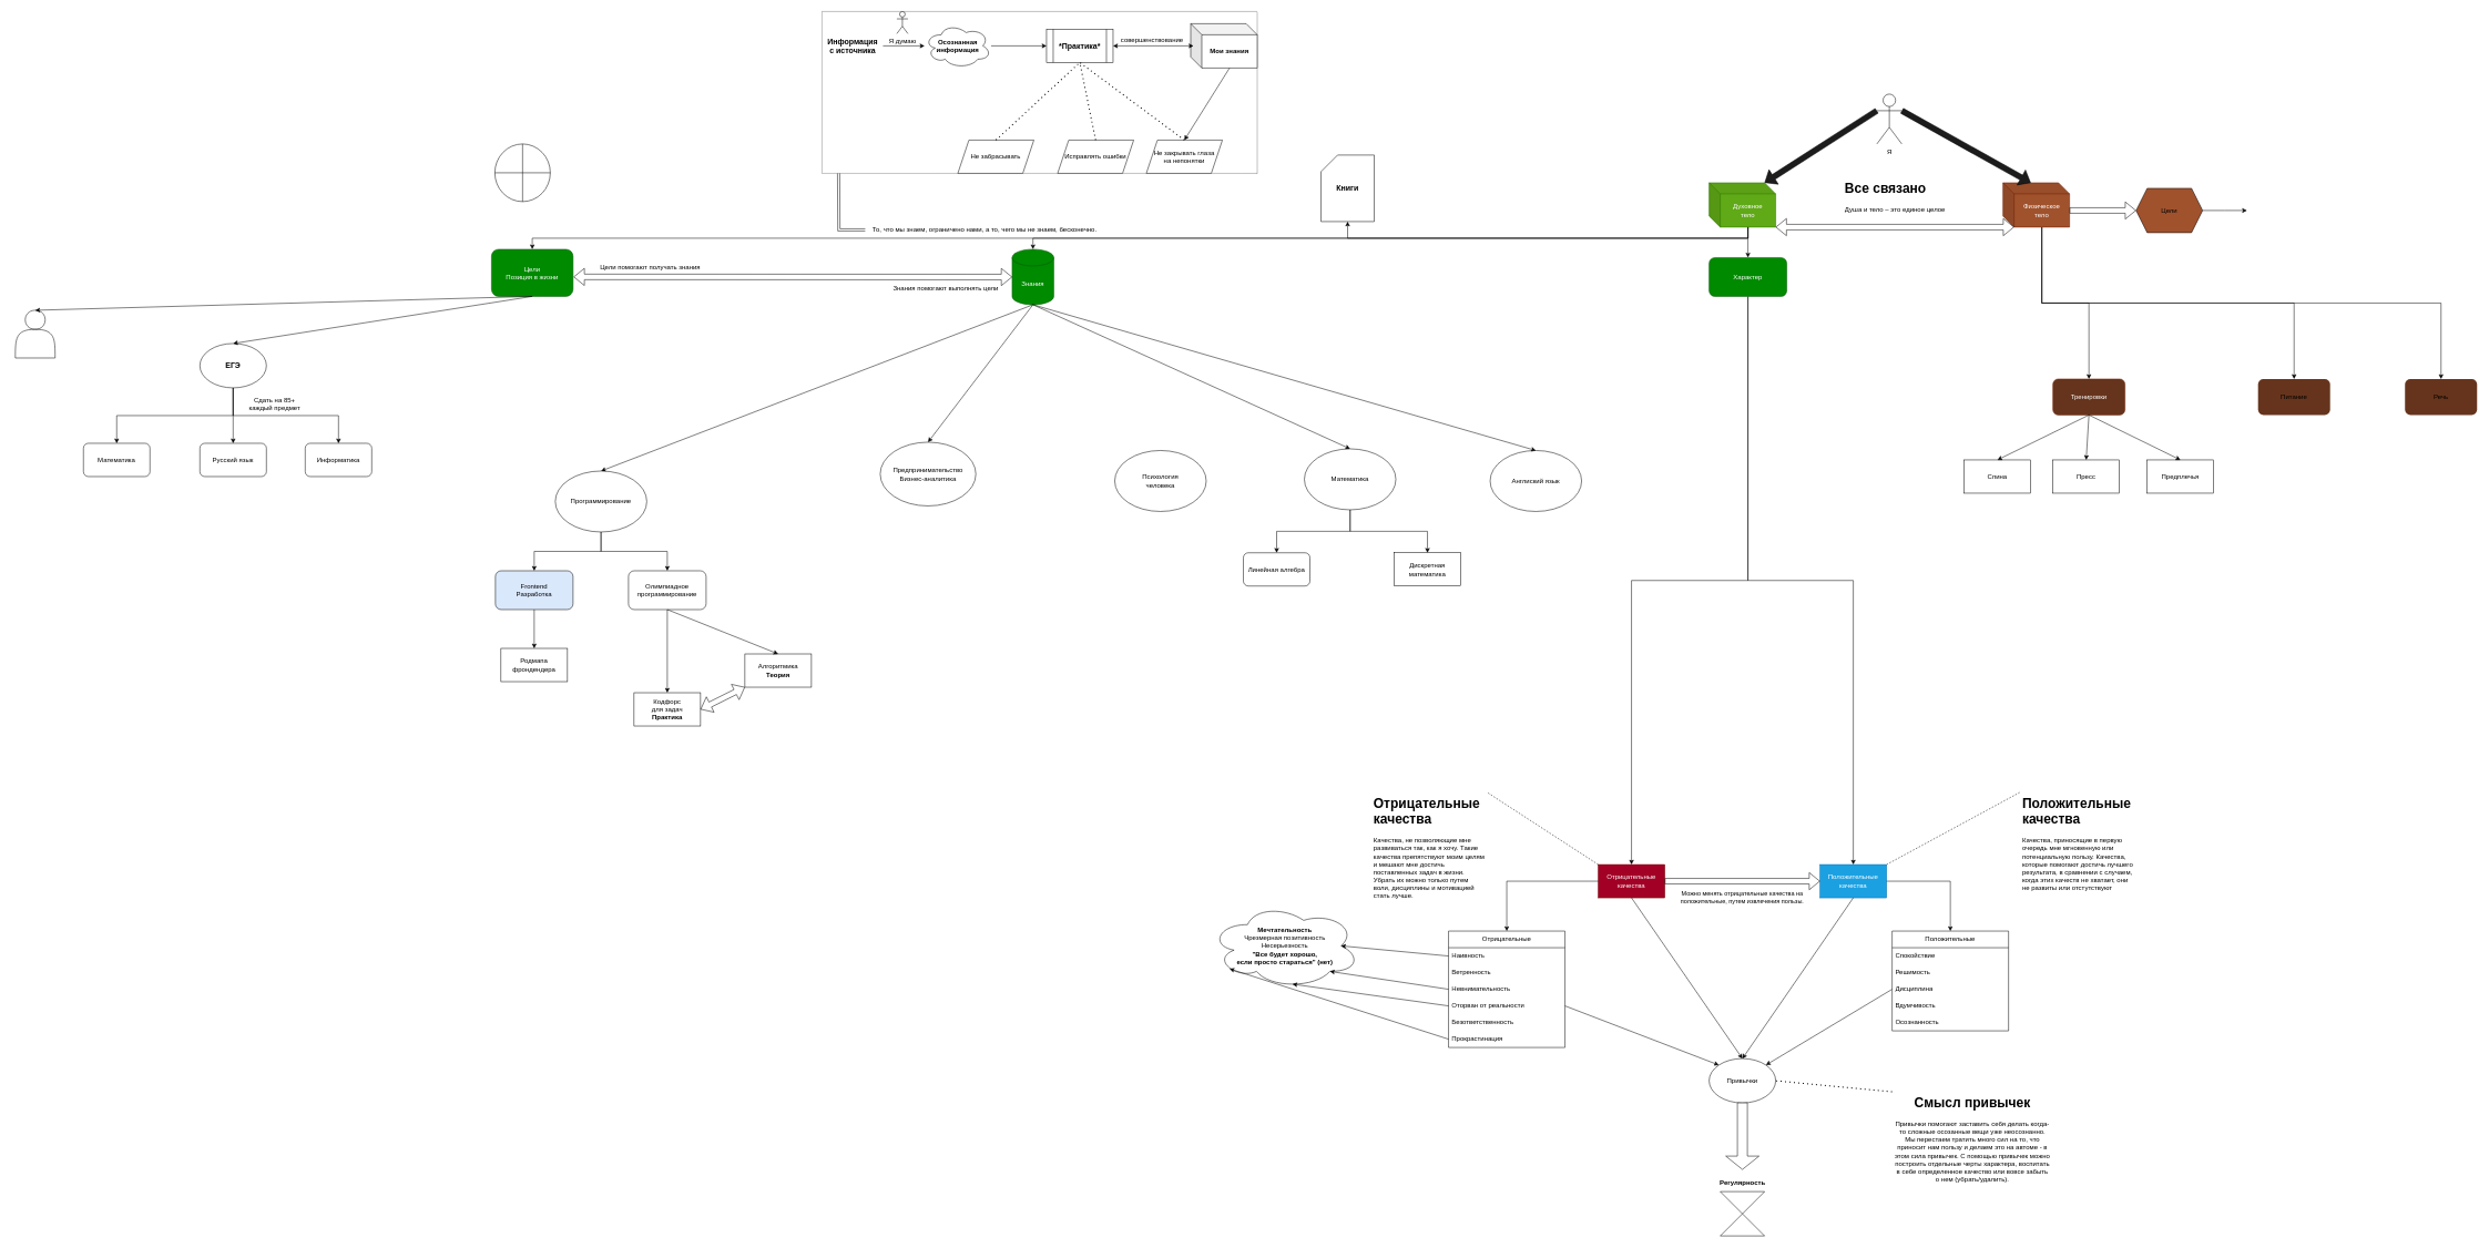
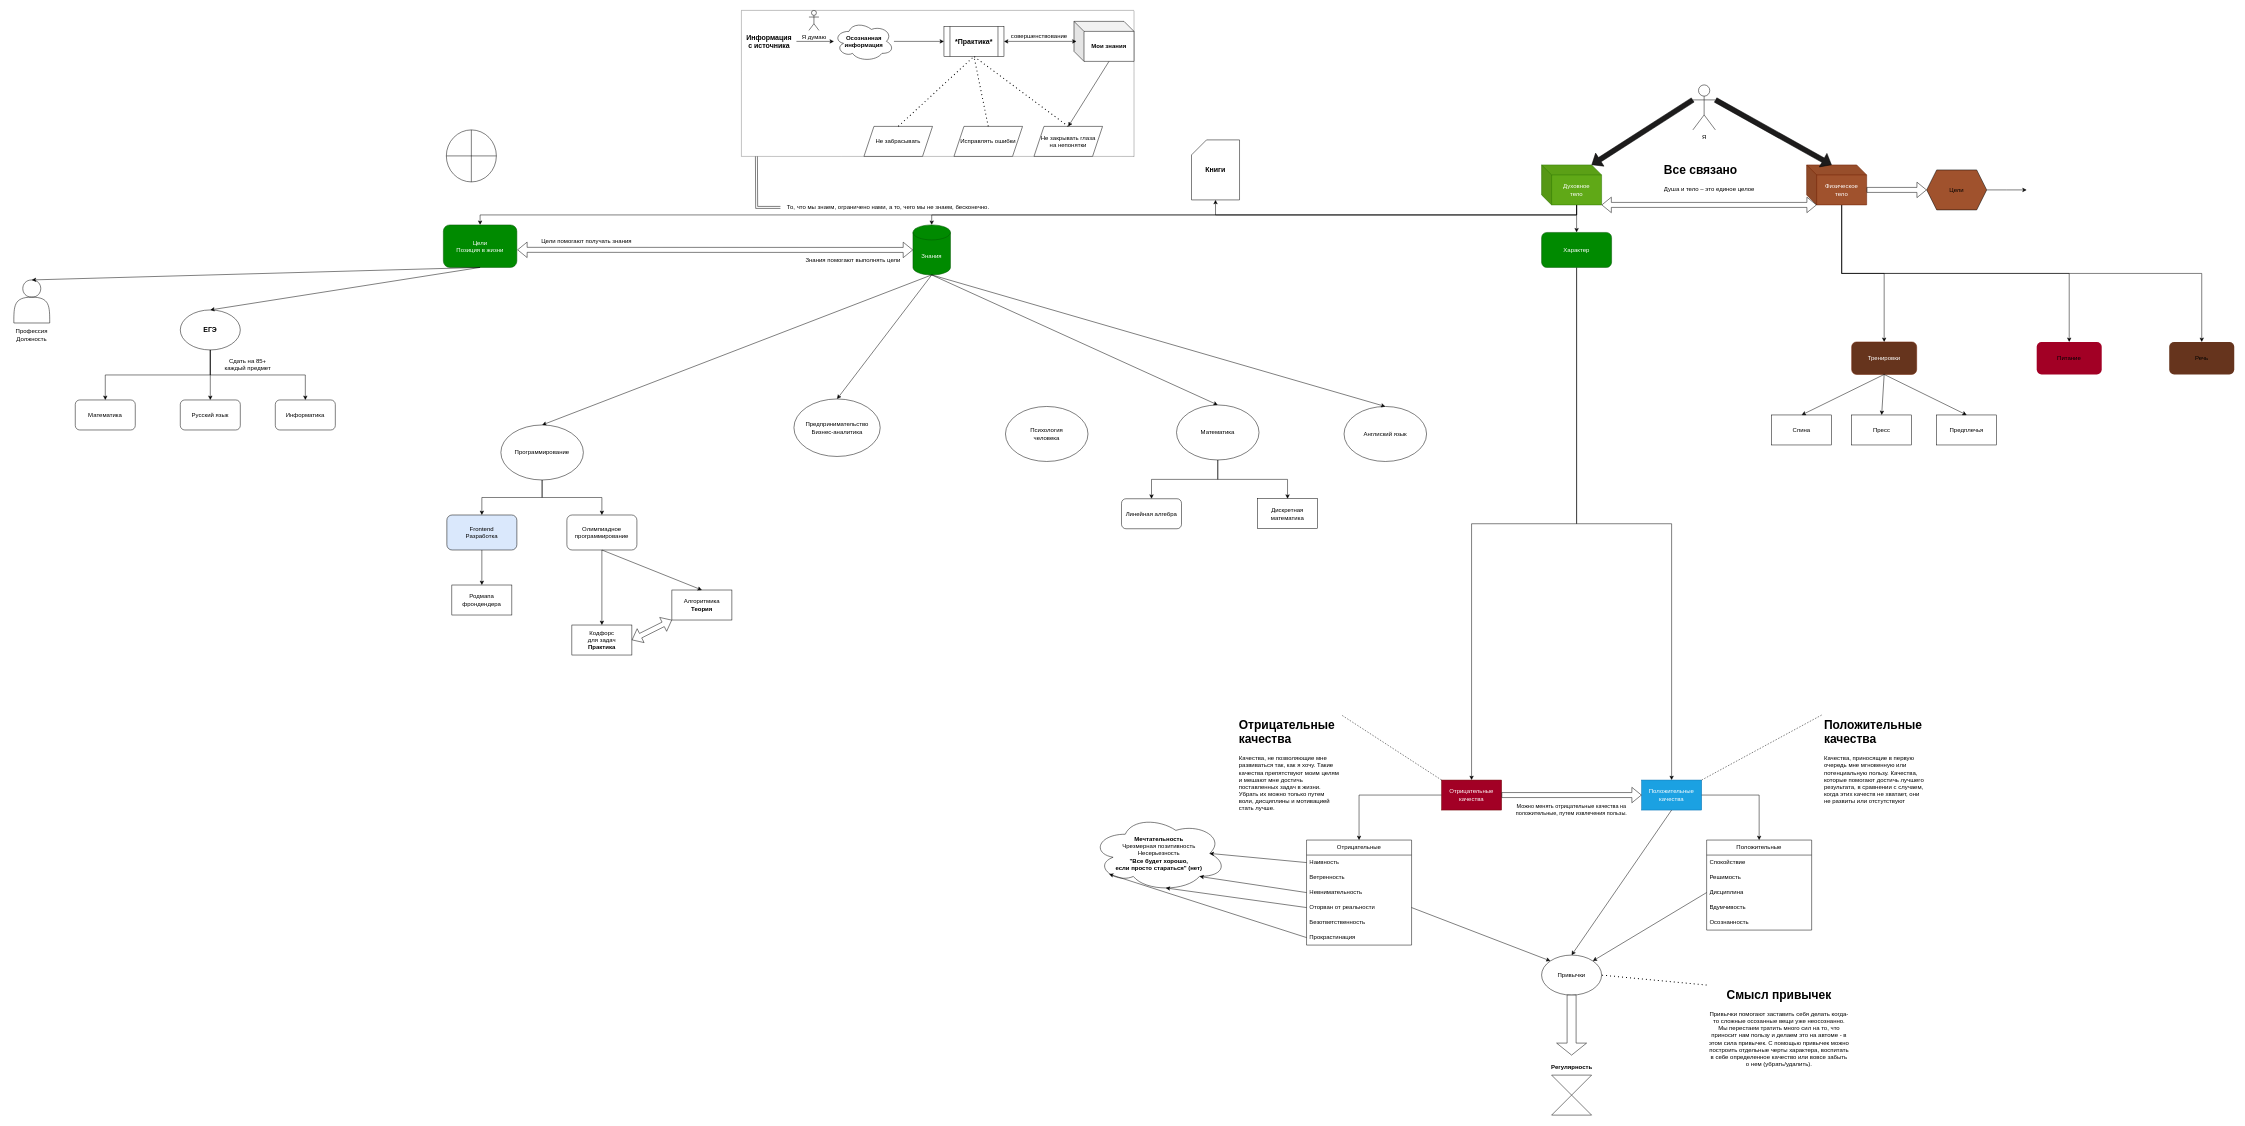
+ <mxCell id="103" value="Профессия&lt;br&gt;Должность" style="text;html=1;align=center;verticalAlign=middle;whiteSpace=wrap;rounded=0;" parent="101" vertex="1"><mxGeometry y="88.957" width="86.09" height="43.043" as="geometry" /></mxCell>
- <mxCell id="24" value="Питание" style="rounded=1;whiteSpace=wrap;html=1;fillColor=#66341D;strokeColor=none;" parent="1" vertex="1"><mxGeometry x="4072" y="683" width="130" height="65" as="geometry" /></mxCell>
+ <mxCell id="24" value="Питание" style="rounded=1;whiteSpace=wrap;html=1;fillColor=#a20025;strokeColor=none;" parent="1" vertex="1"><mxGeometry x="4072" y="683" width="130" height="65" as="geometry" /></mxCell>
- <mxCell id="95" value="" style="endArrow=classic;html=1;rounded=0;exitX=0.5;exitY=1;exitDx=0;exitDy=0;entryX=0.5;entryY=0;entryDx=0;entryDy=0;" parent="59" source="62" target="84" edge="1"><mxGeometry width="50" height="50" relative="1" as="geometry"><mxPoint x="20" y="1150" as="sourcePoint" /><mxPoint x="50" y="1090" as="targetPoint" /></mxGeometry></mxCell>
